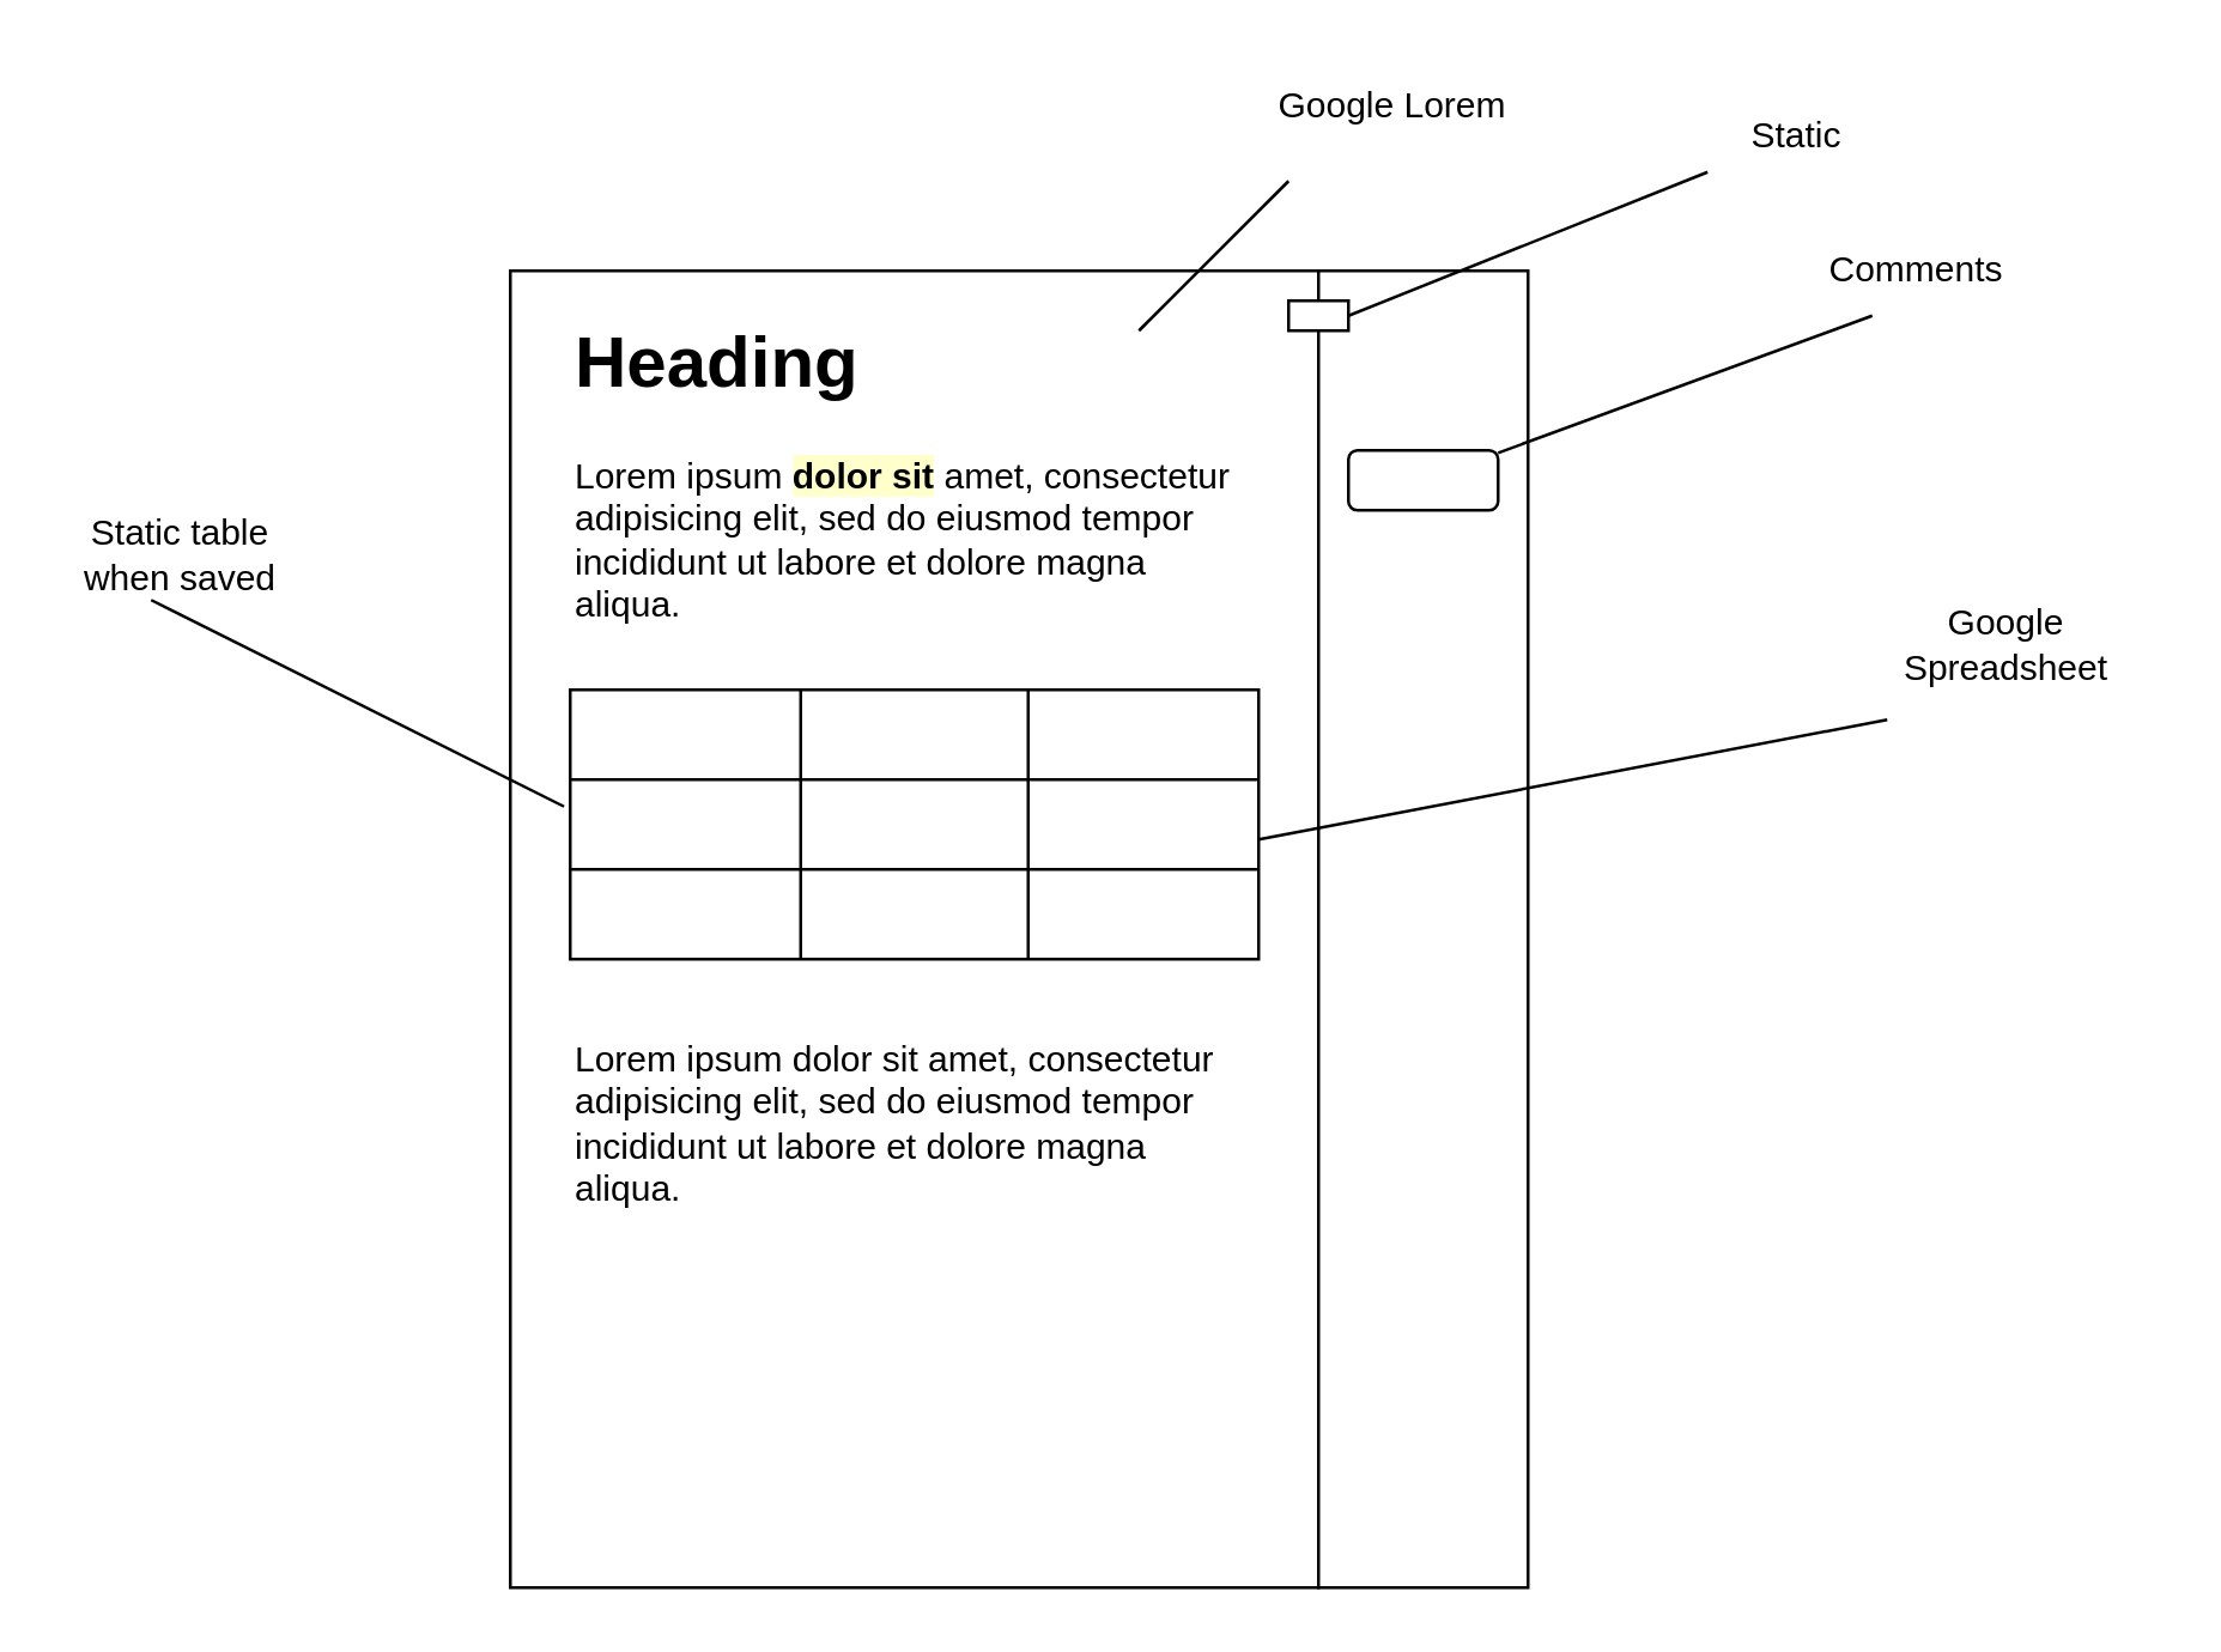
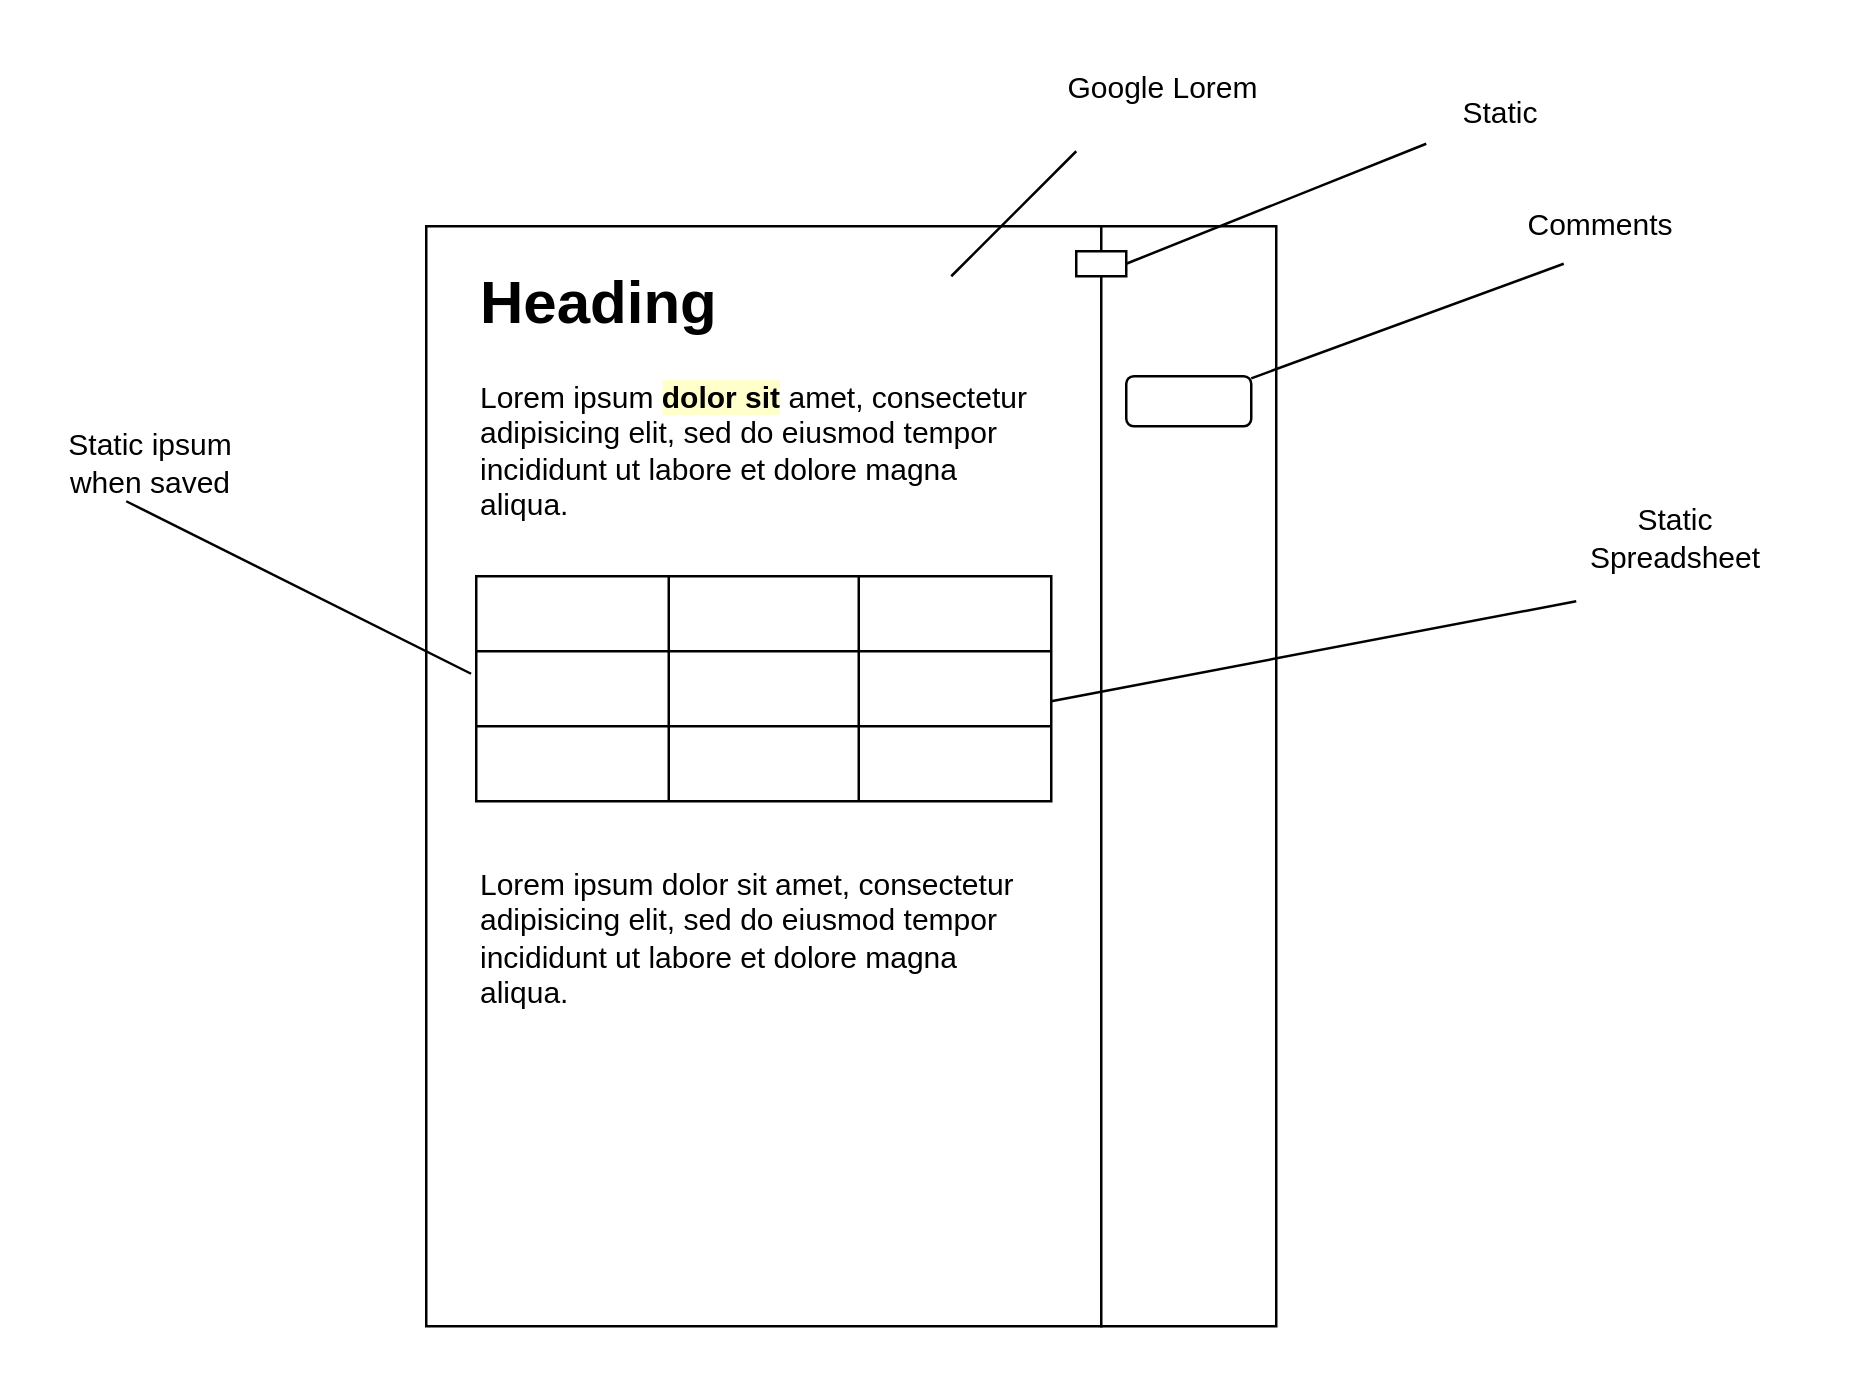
- <mxCell id="22" value="Static table when saved" style="text;html=1;align=center;verticalAlign=middle;whiteSpace=wrap;rounded=0;" vertex="1" parent="1"><mxGeometry x="20" y="170" width="80" height="30" as="geometry" /></mxCell>
+ <mxCell id="22" value="Static ipsum when saved" style="text;html=1;align=center;verticalAlign=middle;whiteSpace=wrap;rounded=0;" vertex="1" parent="1"><mxGeometry x="20" y="170" width="80" height="30" as="geometry" /></mxCell>
- <mxCell id="19" value="Google Spreadsheet" style="text;html=1;align=center;verticalAlign=middle;whiteSpace=wrap;rounded=0;" vertex="1" parent="1"><mxGeometry x="620" y="200" width="100" height="30" as="geometry" /></mxCell>
+ <mxCell id="19" value="Static Spreadsheet" style="text;html=1;align=center;verticalAlign=middle;whiteSpace=wrap;rounded=0;" vertex="1" parent="1"><mxGeometry x="620" y="200" width="100" height="30" as="geometry" /></mxCell>
